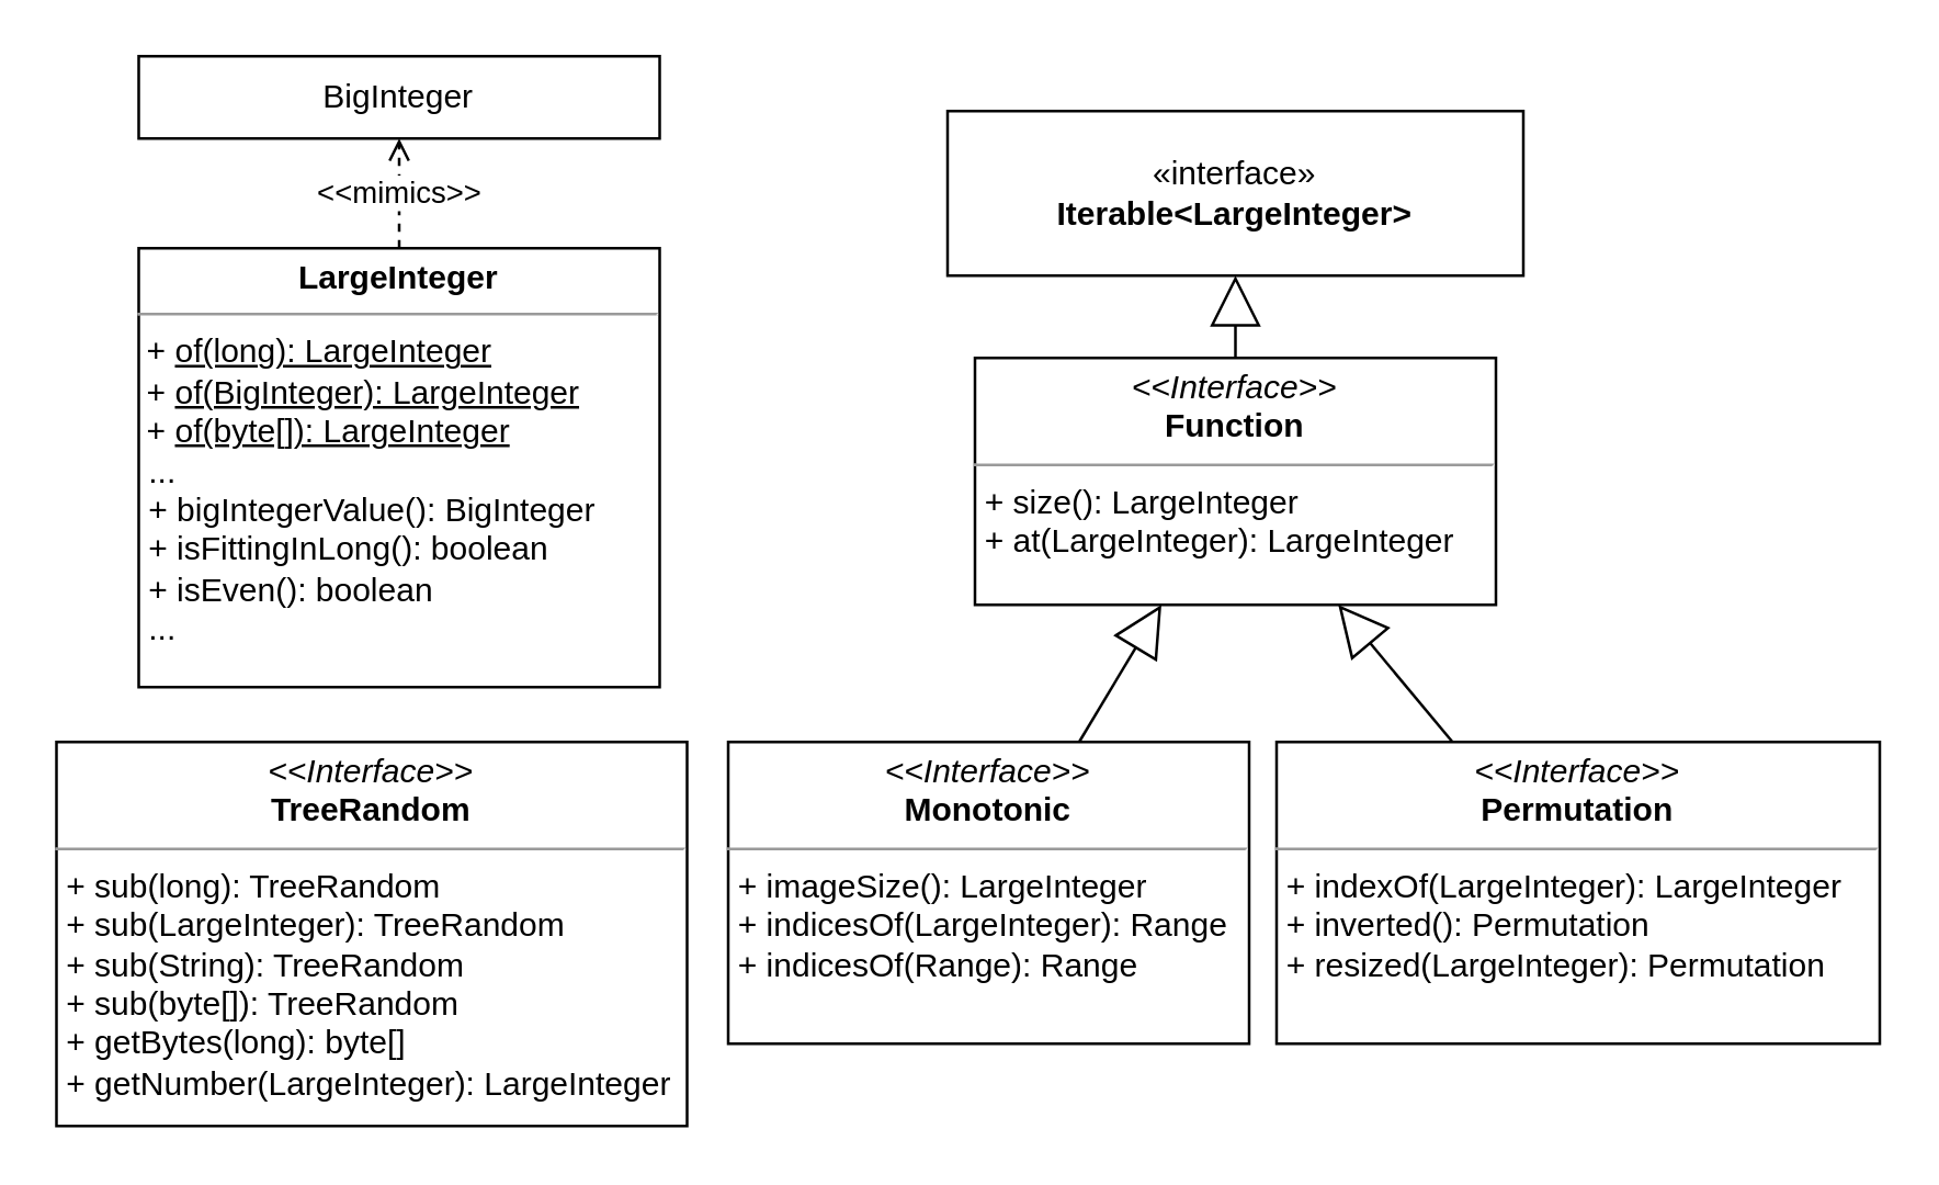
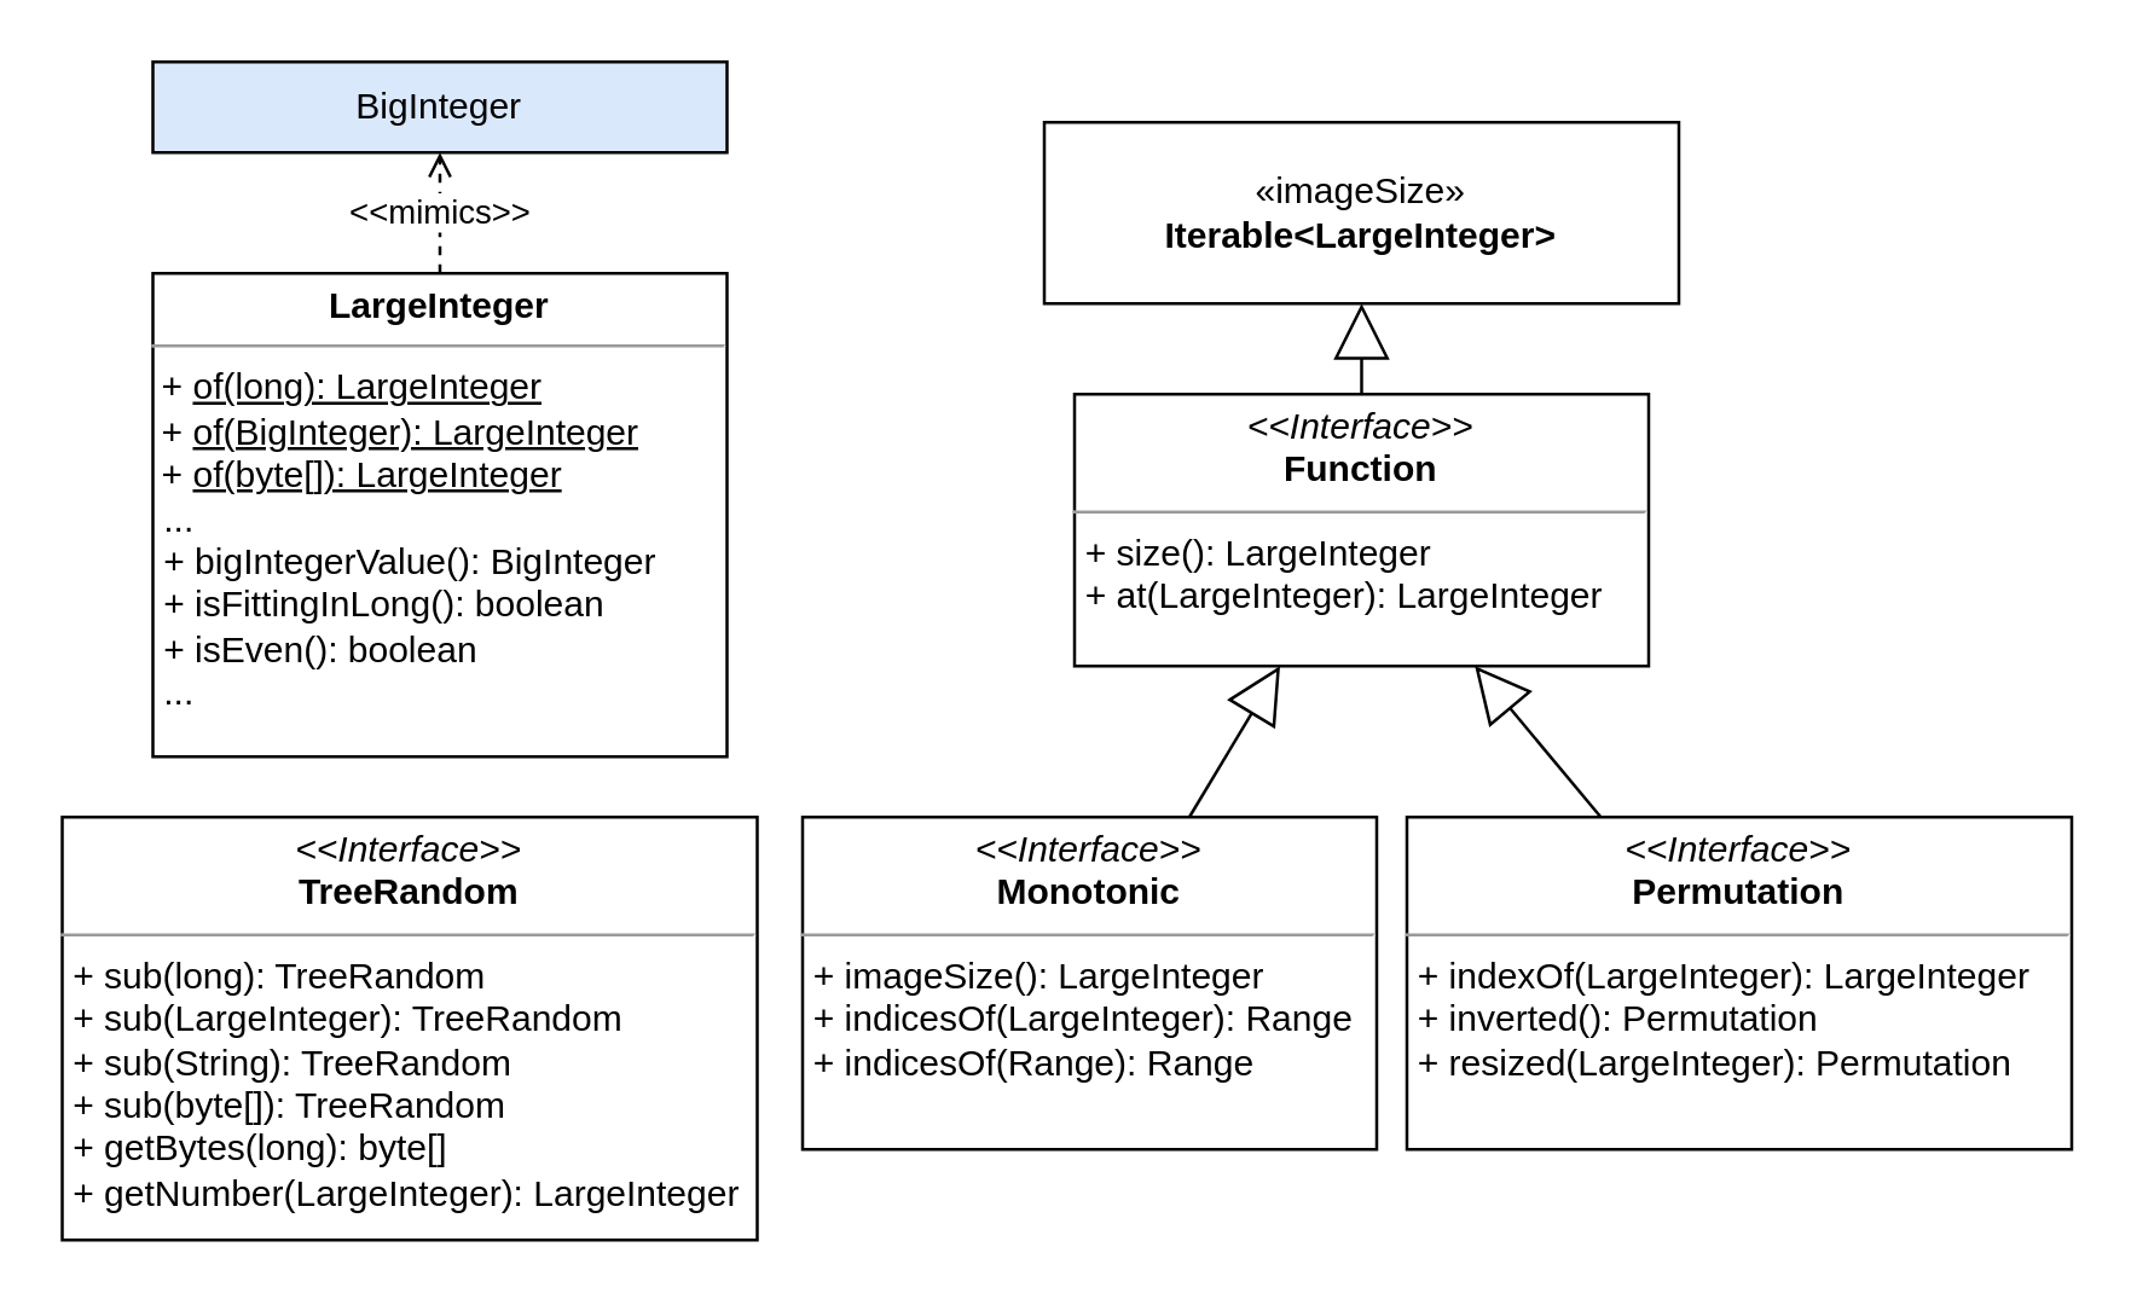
- <mxCell id="6" value="BigInteger" style="html=1;whiteSpace=wrap;" vertex="1" parent="1"><mxGeometry x="50" y="20" width="190" height="30" as="geometry" /></mxCell>
+ <mxCell id="6" value="BigInteger" style="html=1;whiteSpace=wrap;fillColor=#dae8fc;" vertex="1" parent="1"><mxGeometry x="50" y="20" width="190" height="30" as="geometry" /></mxCell>
- <mxCell id="9" value="«interface»&lt;br&gt;&lt;b&gt;Iterable&amp;lt;LargeInteger&amp;gt;&lt;/b&gt;" style="html=1;whiteSpace=wrap;" vertex="1" parent="1"><mxGeometry x="345" y="40" width="210" height="60" as="geometry" /></mxCell>
+ <mxCell id="9" value="«imageSize»&lt;br&gt;&lt;b&gt;Iterable&amp;lt;LargeInteger&amp;gt;&lt;/b&gt;" style="html=1;whiteSpace=wrap;" vertex="1" parent="1"><mxGeometry x="345" y="40" width="210" height="60" as="geometry" /></mxCell>
